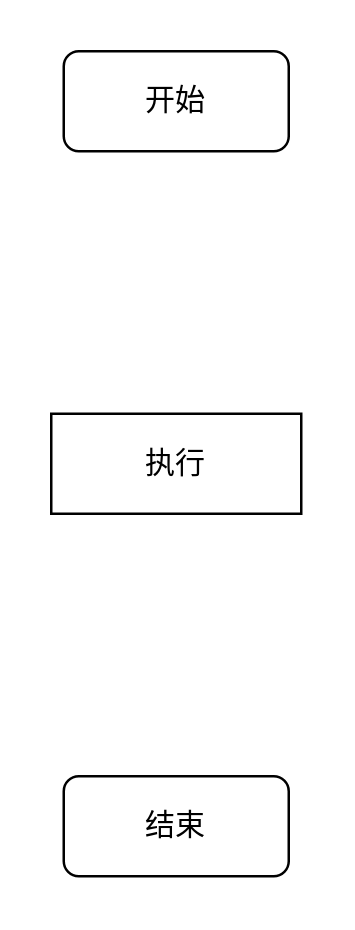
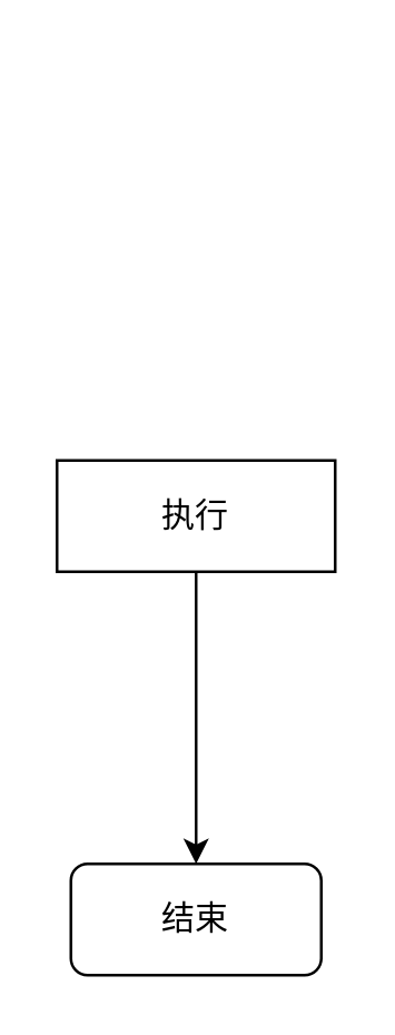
- <mxCell id="5" value="开始" style="rounded=1;whiteSpace=wrap;html=1;" vertex="1" parent="1"><mxGeometry x="25" y="20" width="90" height="40" as="geometry" /></mxCell>
+ <mxCell id="6" value="" style="endArrow=classic;html=1;exitX=0.5;exitY=1;exitDx=0;exitDy=0;" edge="1" parent="1" source="4" target="3"><mxGeometry width="50" height="50" relative="1" as="geometry"><mxPoint x="235" y="300" as="sourcePoint" /><mxPoint x="285" y="250" as="targetPoint" /></mxGeometry></mxCell>
